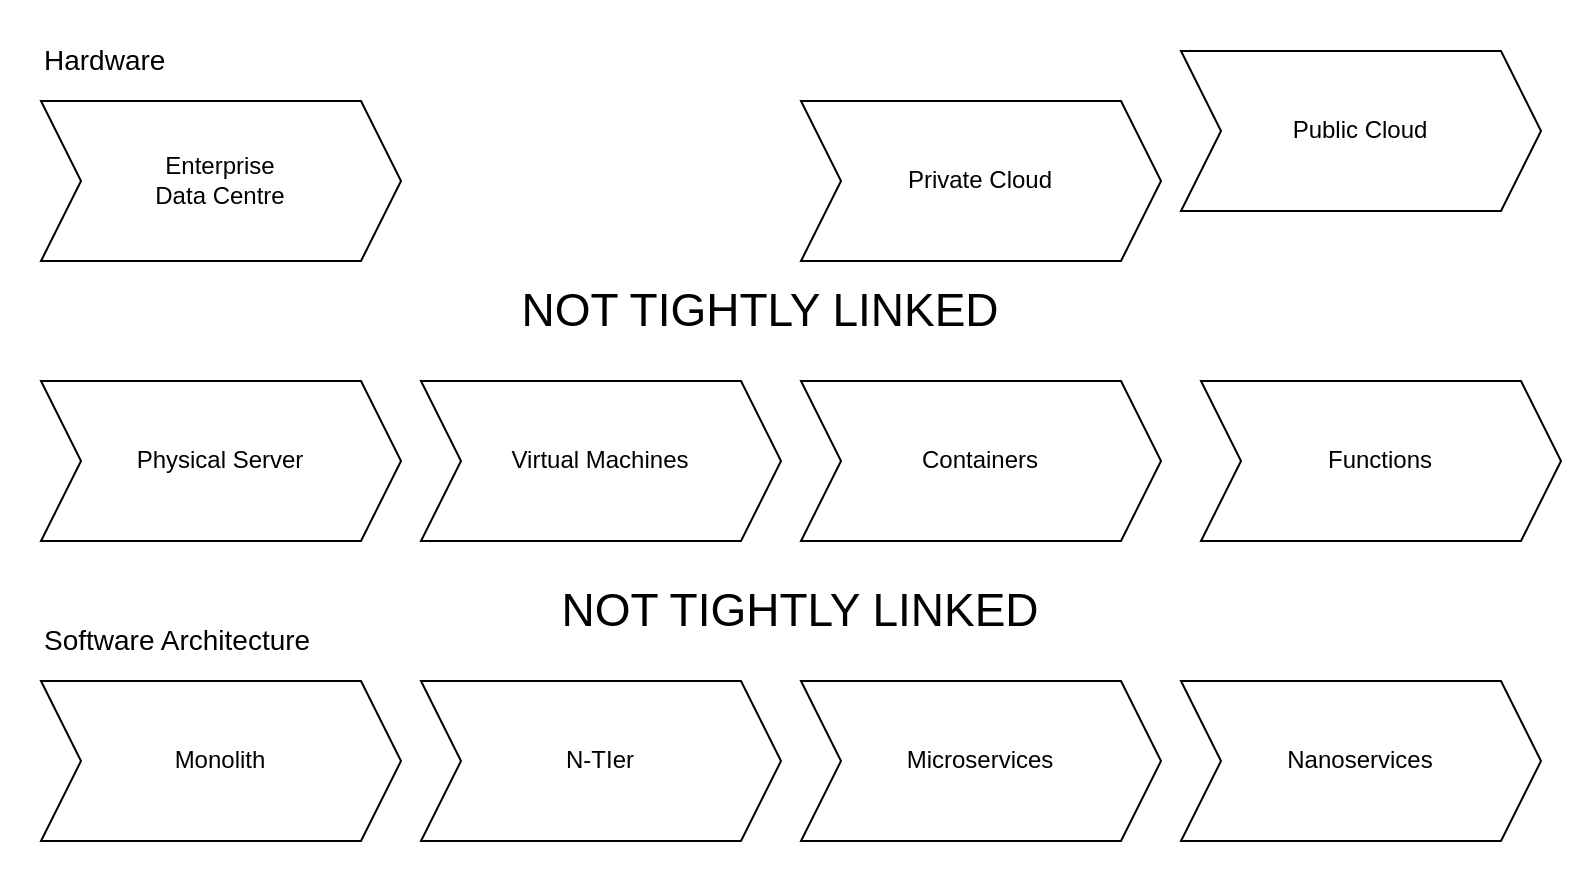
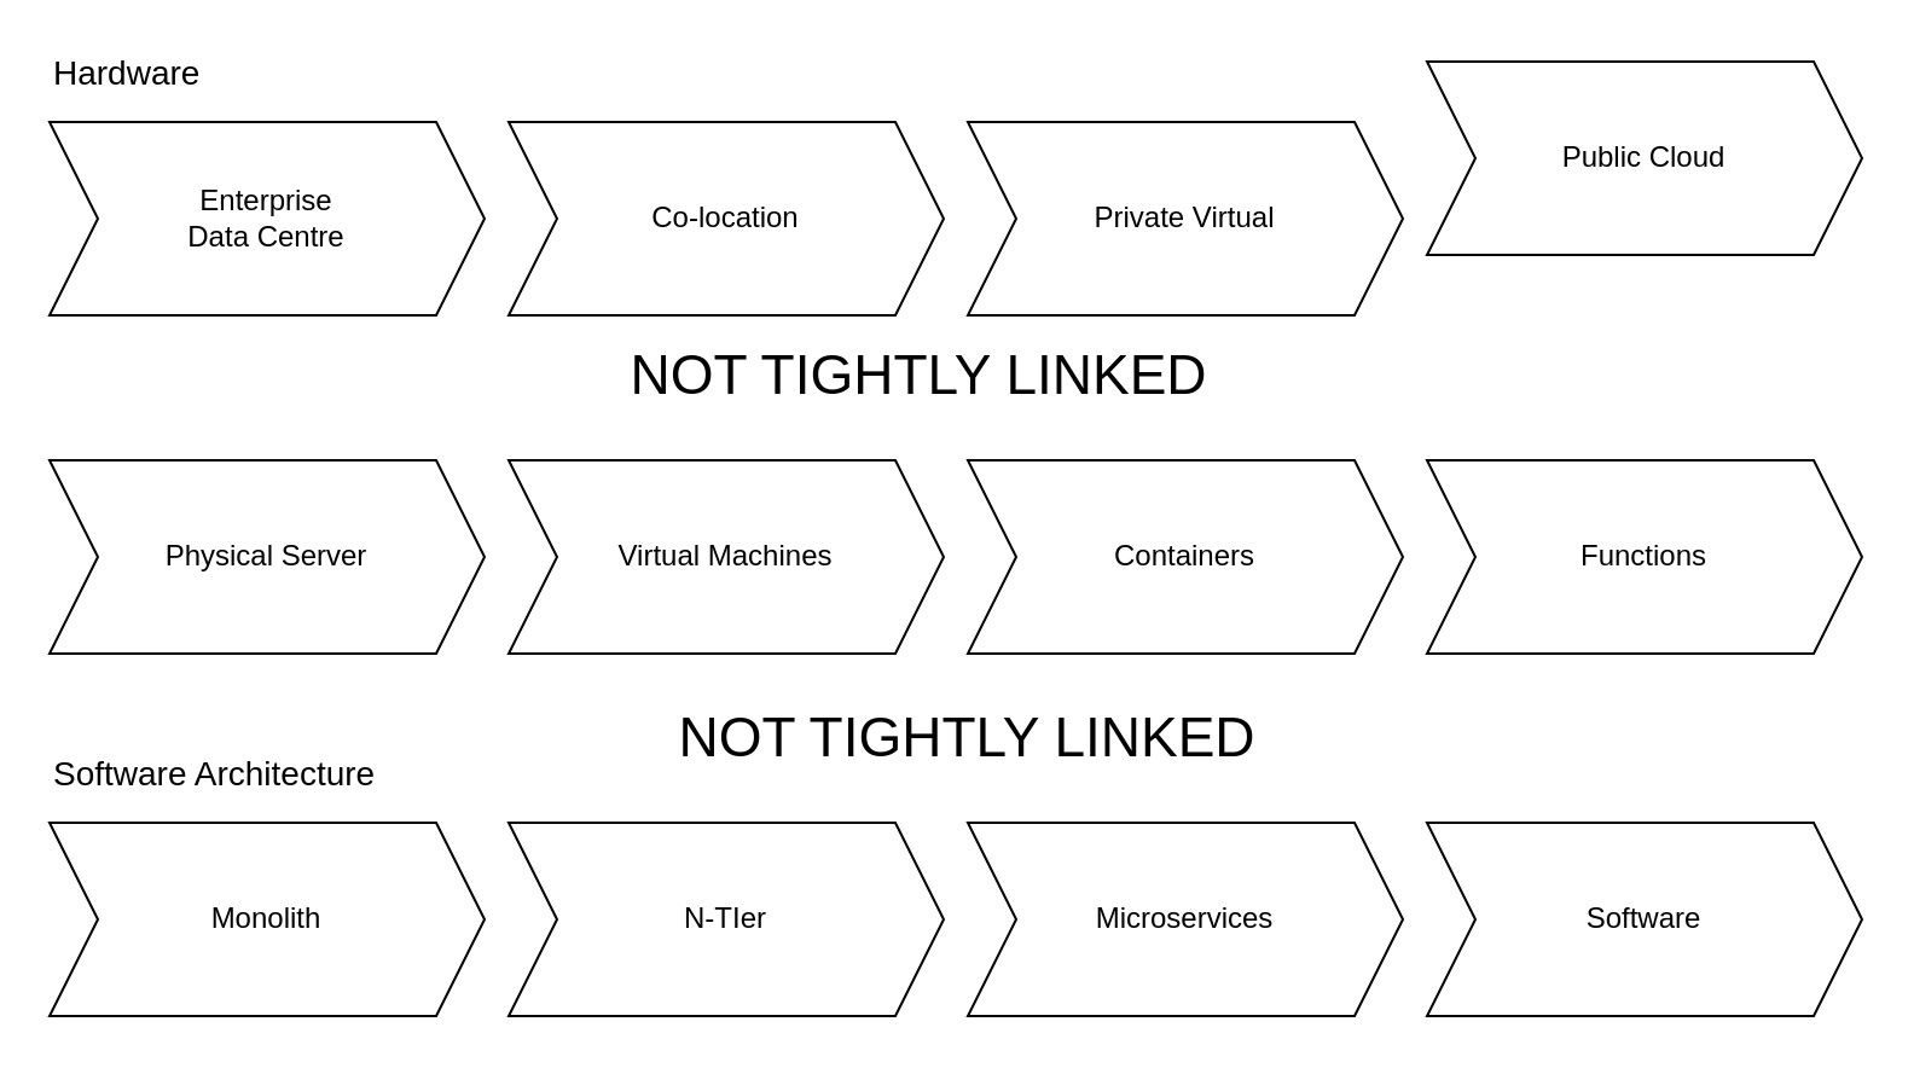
+ <mxCell id="3" value="Co-location" style="shape=step;perimeter=stepPerimeter;whiteSpace=wrap;html=1;fixedSize=1;" parent="1" vertex="1"><mxGeometry x="210" y="50" width="180" height="80" as="geometry" /></mxCell>
- <mxCell id="4" value="Private Cloud" style="shape=step;perimeter=stepPerimeter;whiteSpace=wrap;html=1;fixedSize=1;" parent="1" vertex="1"><mxGeometry x="400" y="50" width="180" height="80" as="geometry" /></mxCell>
+ <mxCell id="4" value="Private Virtual" style="shape=step;perimeter=stepPerimeter;whiteSpace=wrap;html=1;fixedSize=1;" parent="1" vertex="1"><mxGeometry x="400" y="50" width="180" height="80" as="geometry" /></mxCell>
- <mxCell id="10" value="Functions" style="shape=step;perimeter=stepPerimeter;whiteSpace=wrap;html=1;fixedSize=1;" parent="1" vertex="1"><mxGeometry x="600" y="190" width="180" height="80" as="geometry" /></mxCell>
+ <mxCell id="10" value="Functions" style="shape=step;perimeter=stepPerimeter;whiteSpace=wrap;html=1;fixedSize=1;" parent="1" vertex="1"><mxGeometry x="590" y="190" width="180" height="80" as="geometry" /></mxCell>
- <mxCell id="14" value="Nanoservices" style="shape=step;perimeter=stepPerimeter;whiteSpace=wrap;html=1;fixedSize=1;" parent="1" vertex="1"><mxGeometry x="590" y="340" width="180" height="80" as="geometry" /></mxCell>
+ <mxCell id="14" value="Software" style="shape=step;perimeter=stepPerimeter;whiteSpace=wrap;html=1;fixedSize=1;" parent="1" vertex="1"><mxGeometry x="590" y="340" width="180" height="80" as="geometry" /></mxCell>
